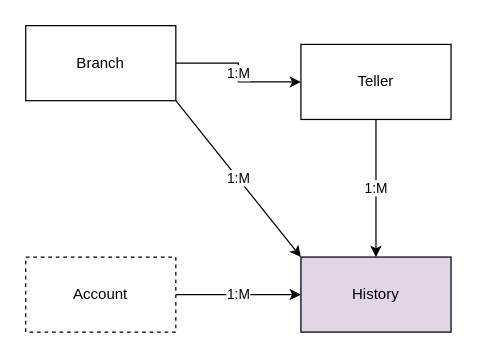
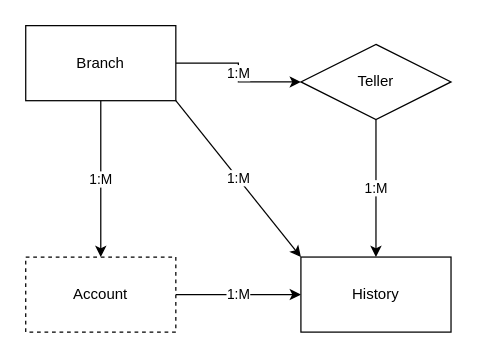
- <mxCell id="7" value="Teller" style="whiteSpace=wrap;html=1;rounded=0;" vertex="1" parent="1"><mxGeometry x="240" y="35" width="120" height="60" as="geometry" /></mxCell>
+ <mxCell id="7" value="Teller" style="rhombus;whiteSpace=wrap;html=1;" vertex="1" parent="1"><mxGeometry x="240" y="35" width="120" height="60" as="geometry" /></mxCell>
+ <mxCell id="3" value="1:M" style="edgeStyle=orthogonalEdgeStyle;rounded=0;orthogonalLoop=1;jettySize=auto;html=1;" edge="1" parent="1" source="5" target="9"><mxGeometry relative="1" as="geometry" /></mxCell>
- <mxCell id="10" value="History" style="rounded=0;whiteSpace=wrap;html=1;fillColor=#e1d5e7;" vertex="1" parent="1"><mxGeometry x="240" y="205" width="120" height="60" as="geometry" /></mxCell>
+ <mxCell id="10" value="History" style="rounded=0;whiteSpace=wrap;html=1;" vertex="1" parent="1"><mxGeometry x="240" y="205" width="120" height="60" as="geometry" /></mxCell>
